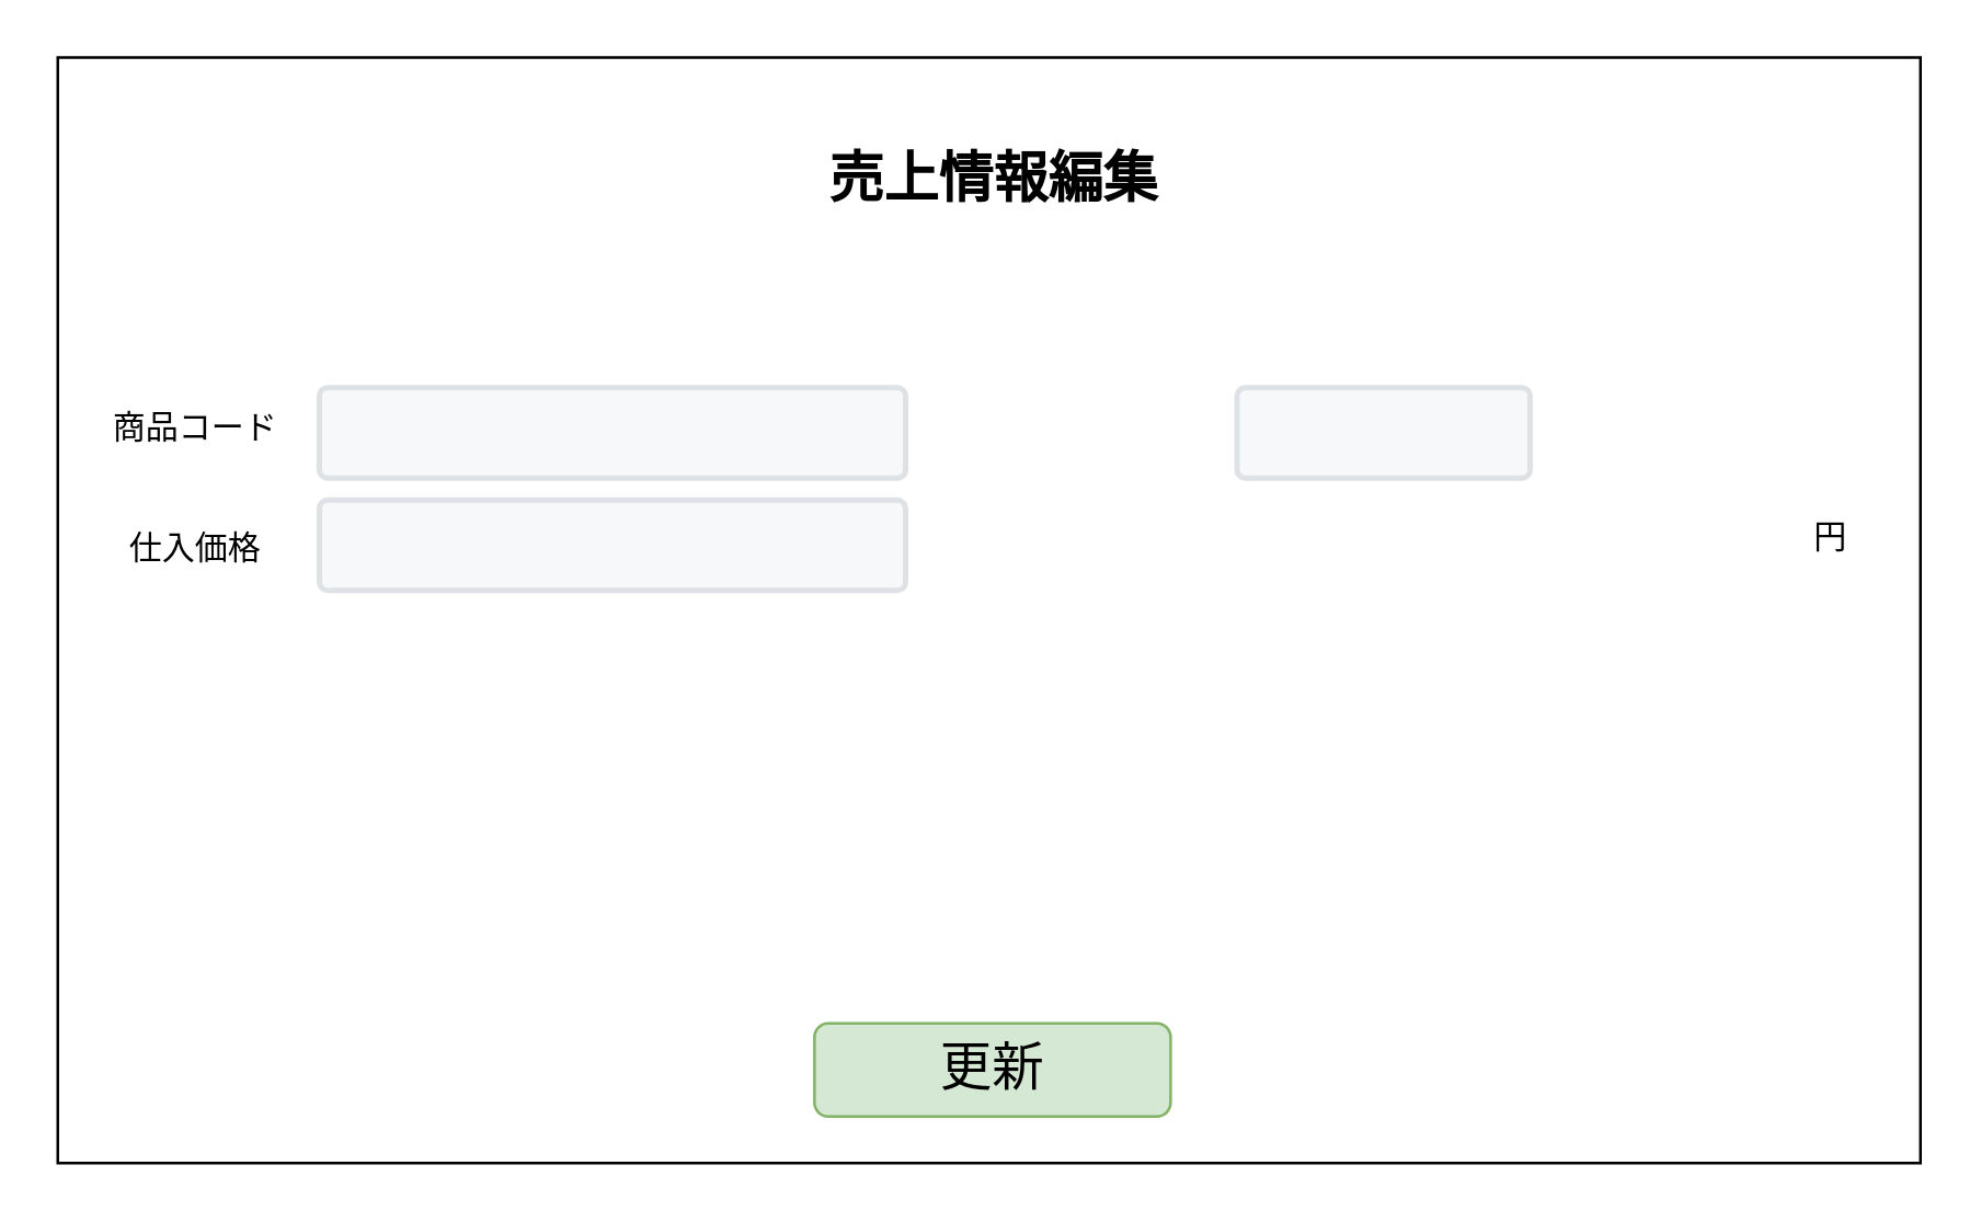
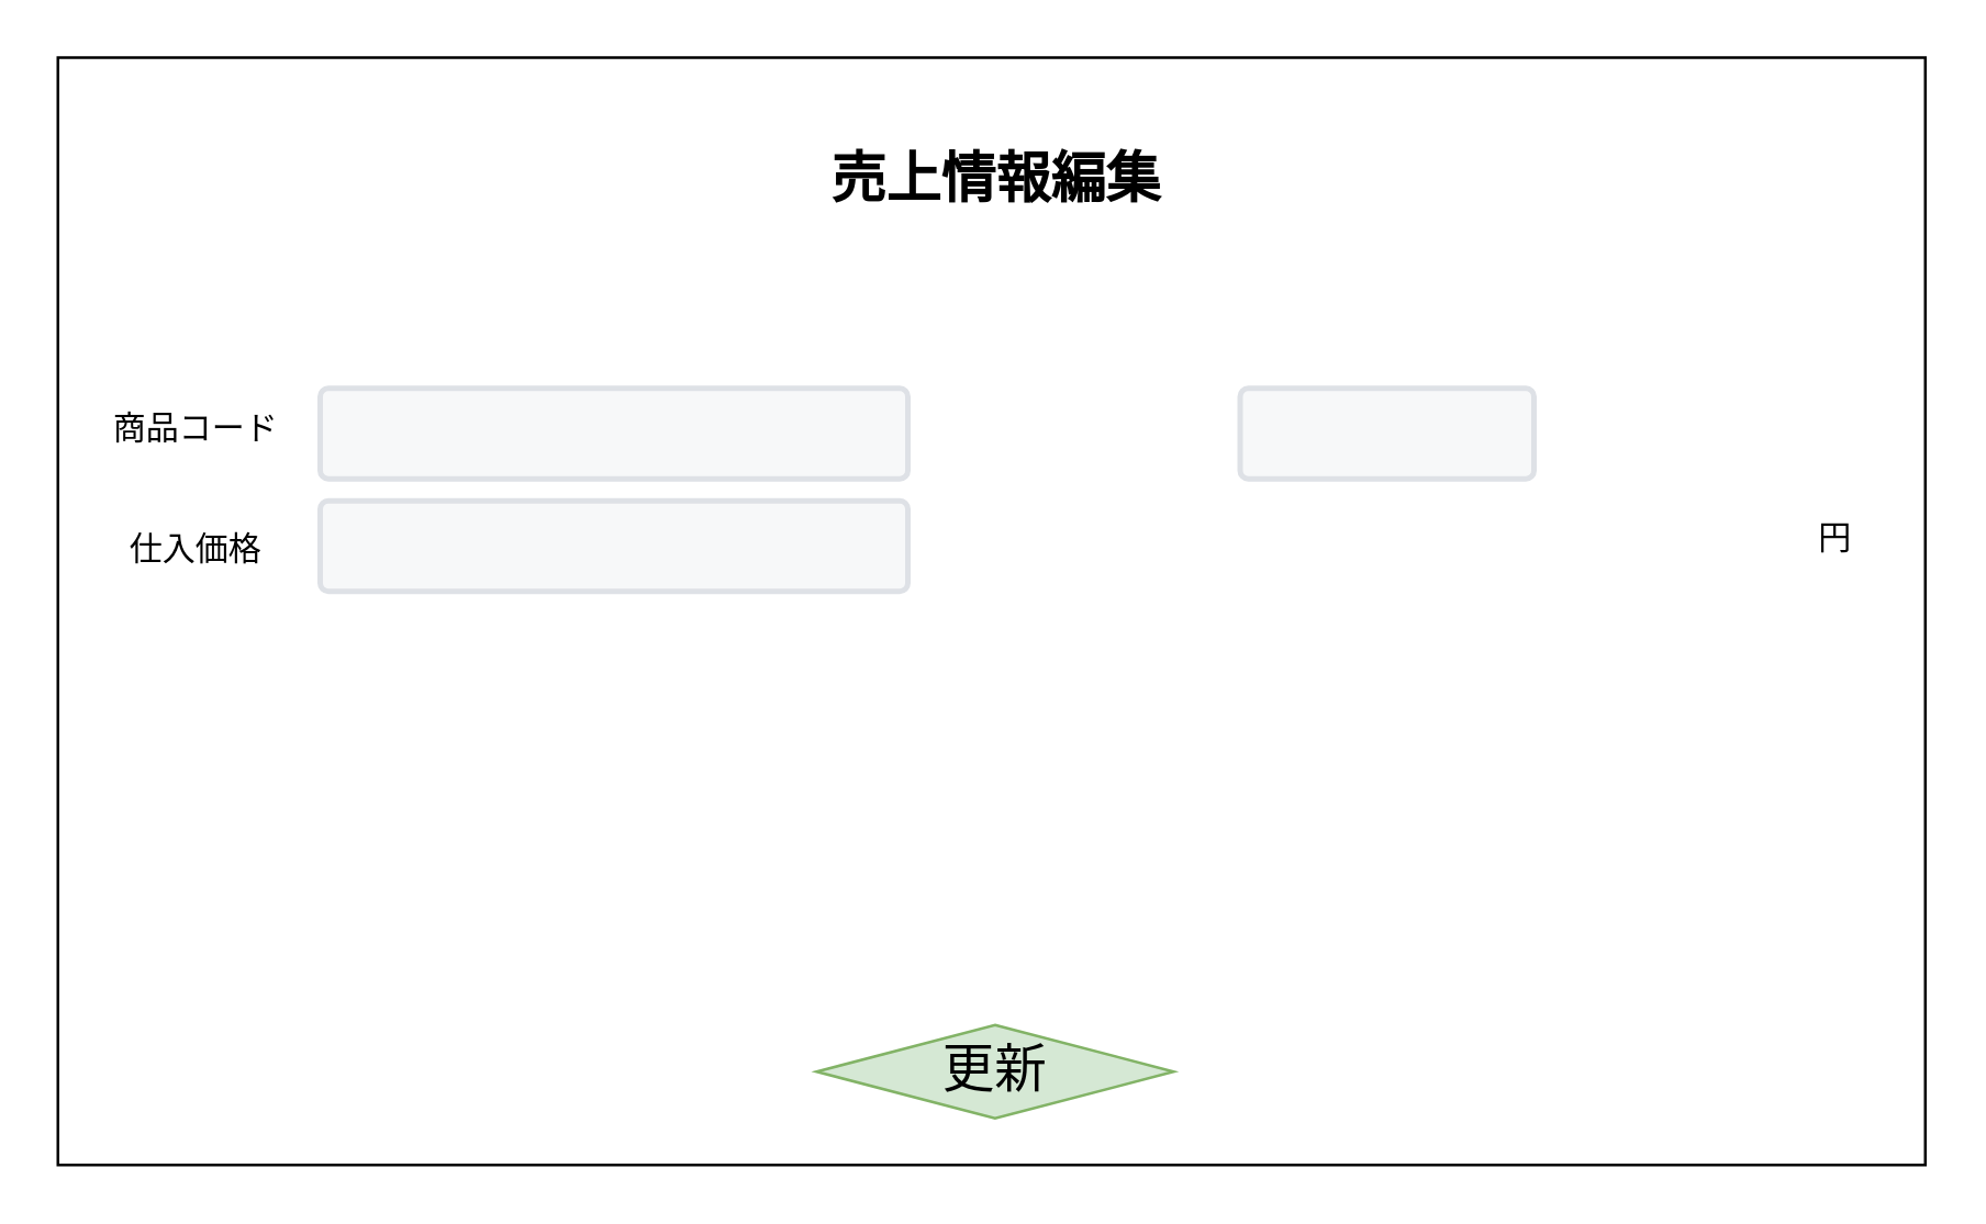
- <mxCell id="4" value="&lt;span style=&quot;font-size: 19px&quot;&gt;更新&lt;/span&gt;" style="rounded=1;whiteSpace=wrap;html=1;align=center;labelBackgroundColor=none;fillColor=#d5e8d4;strokeColor=#82b366;" vertex="1" parent="1"><mxGeometry x="296.75" y="373" width="130" height="34" as="geometry" /></mxCell>
+ <mxCell id="4" value="&lt;span style=&quot;font-size: 19px&quot;&gt;更新&lt;/span&gt;" style="rhombus;whiteSpace=wrap;html=1;align=center;labelBackgroundColor=none;fillColor=#d5e8d4;strokeColor=#82b366;" vertex="1" parent="1"><mxGeometry x="296.75" y="373" width="130" height="34" as="geometry" /></mxCell>
